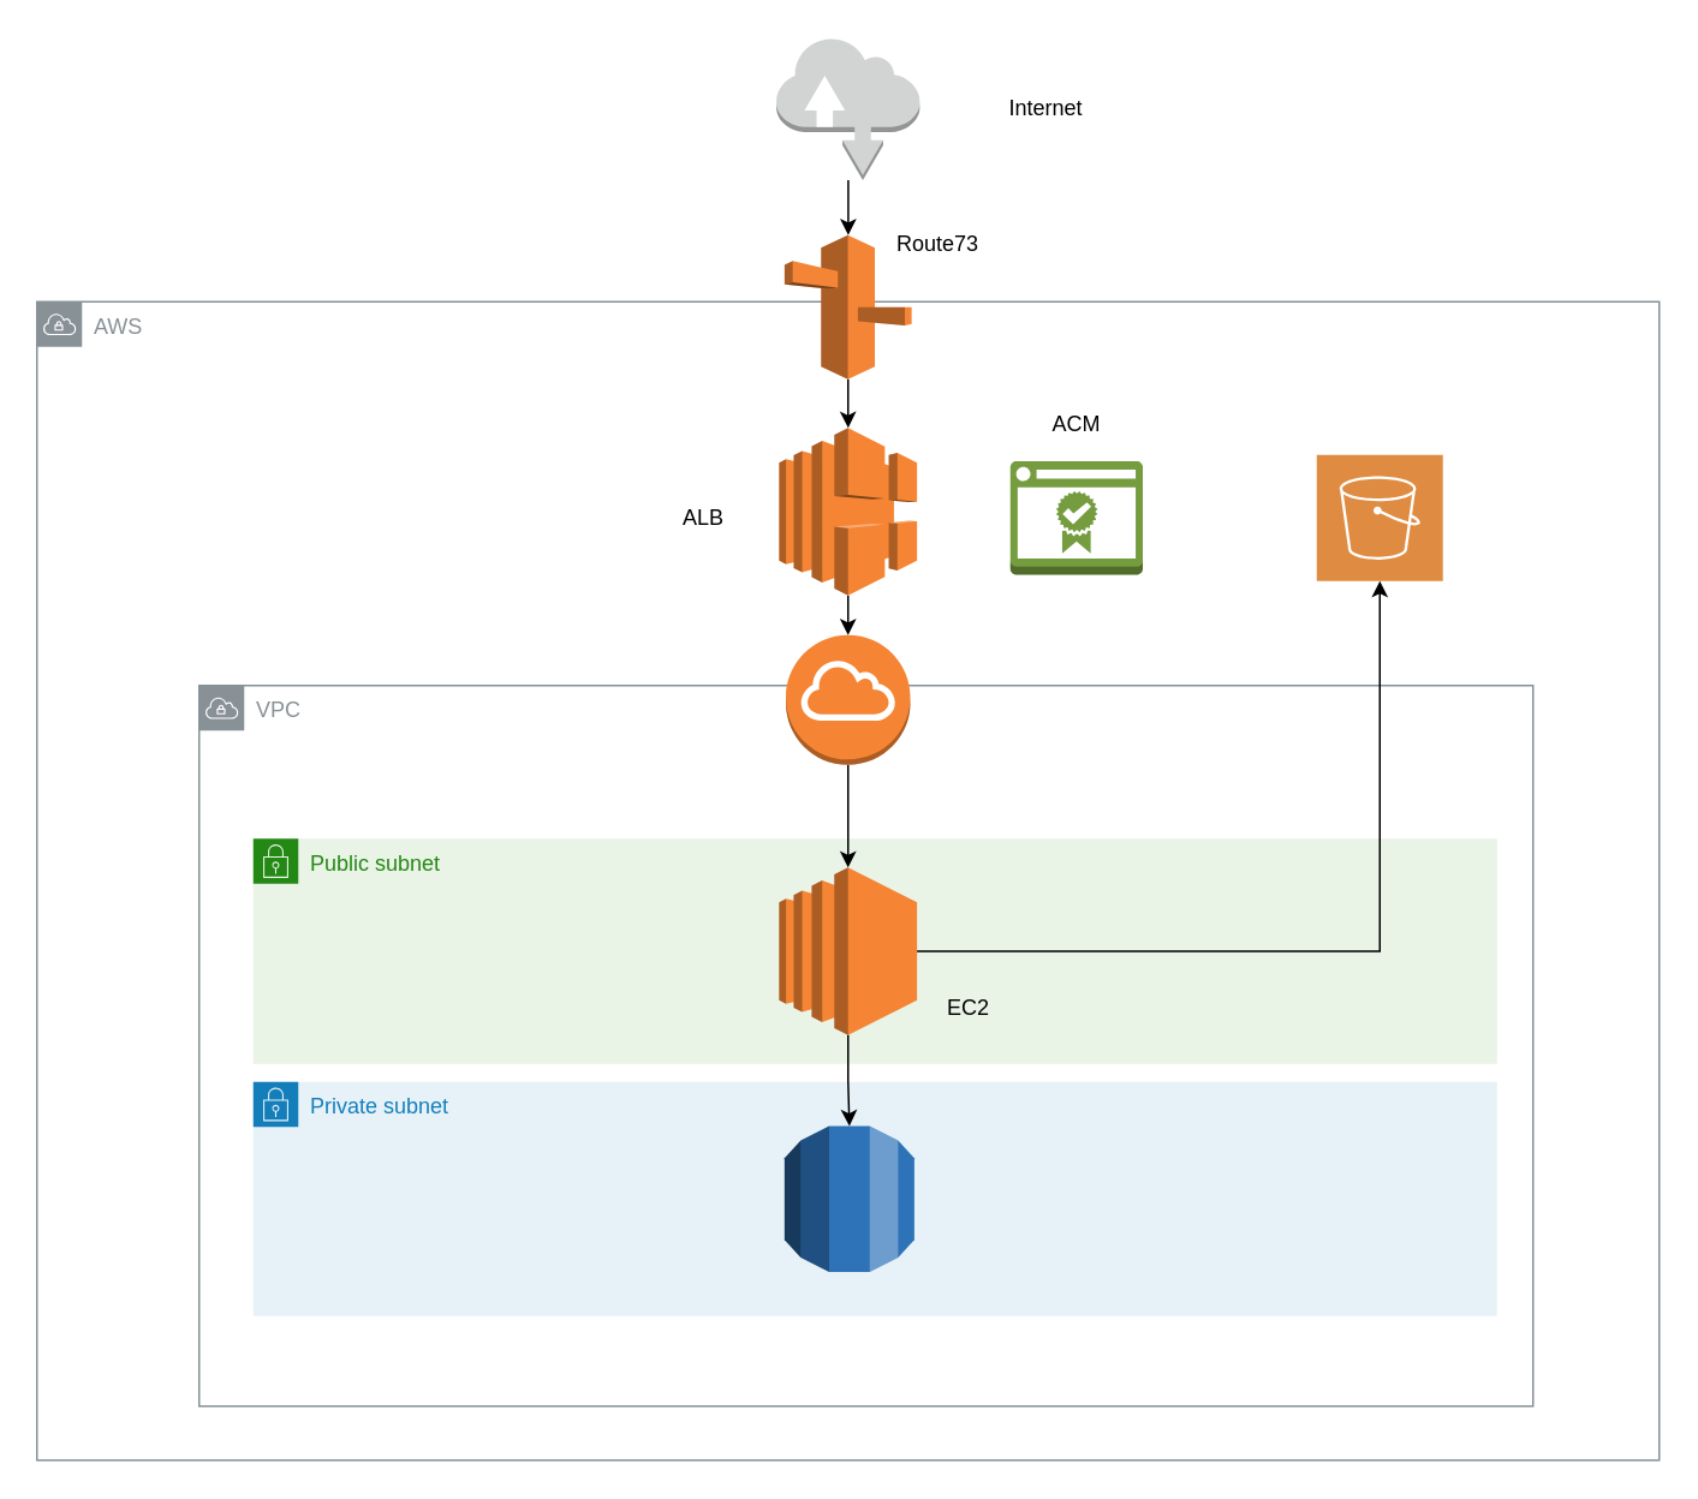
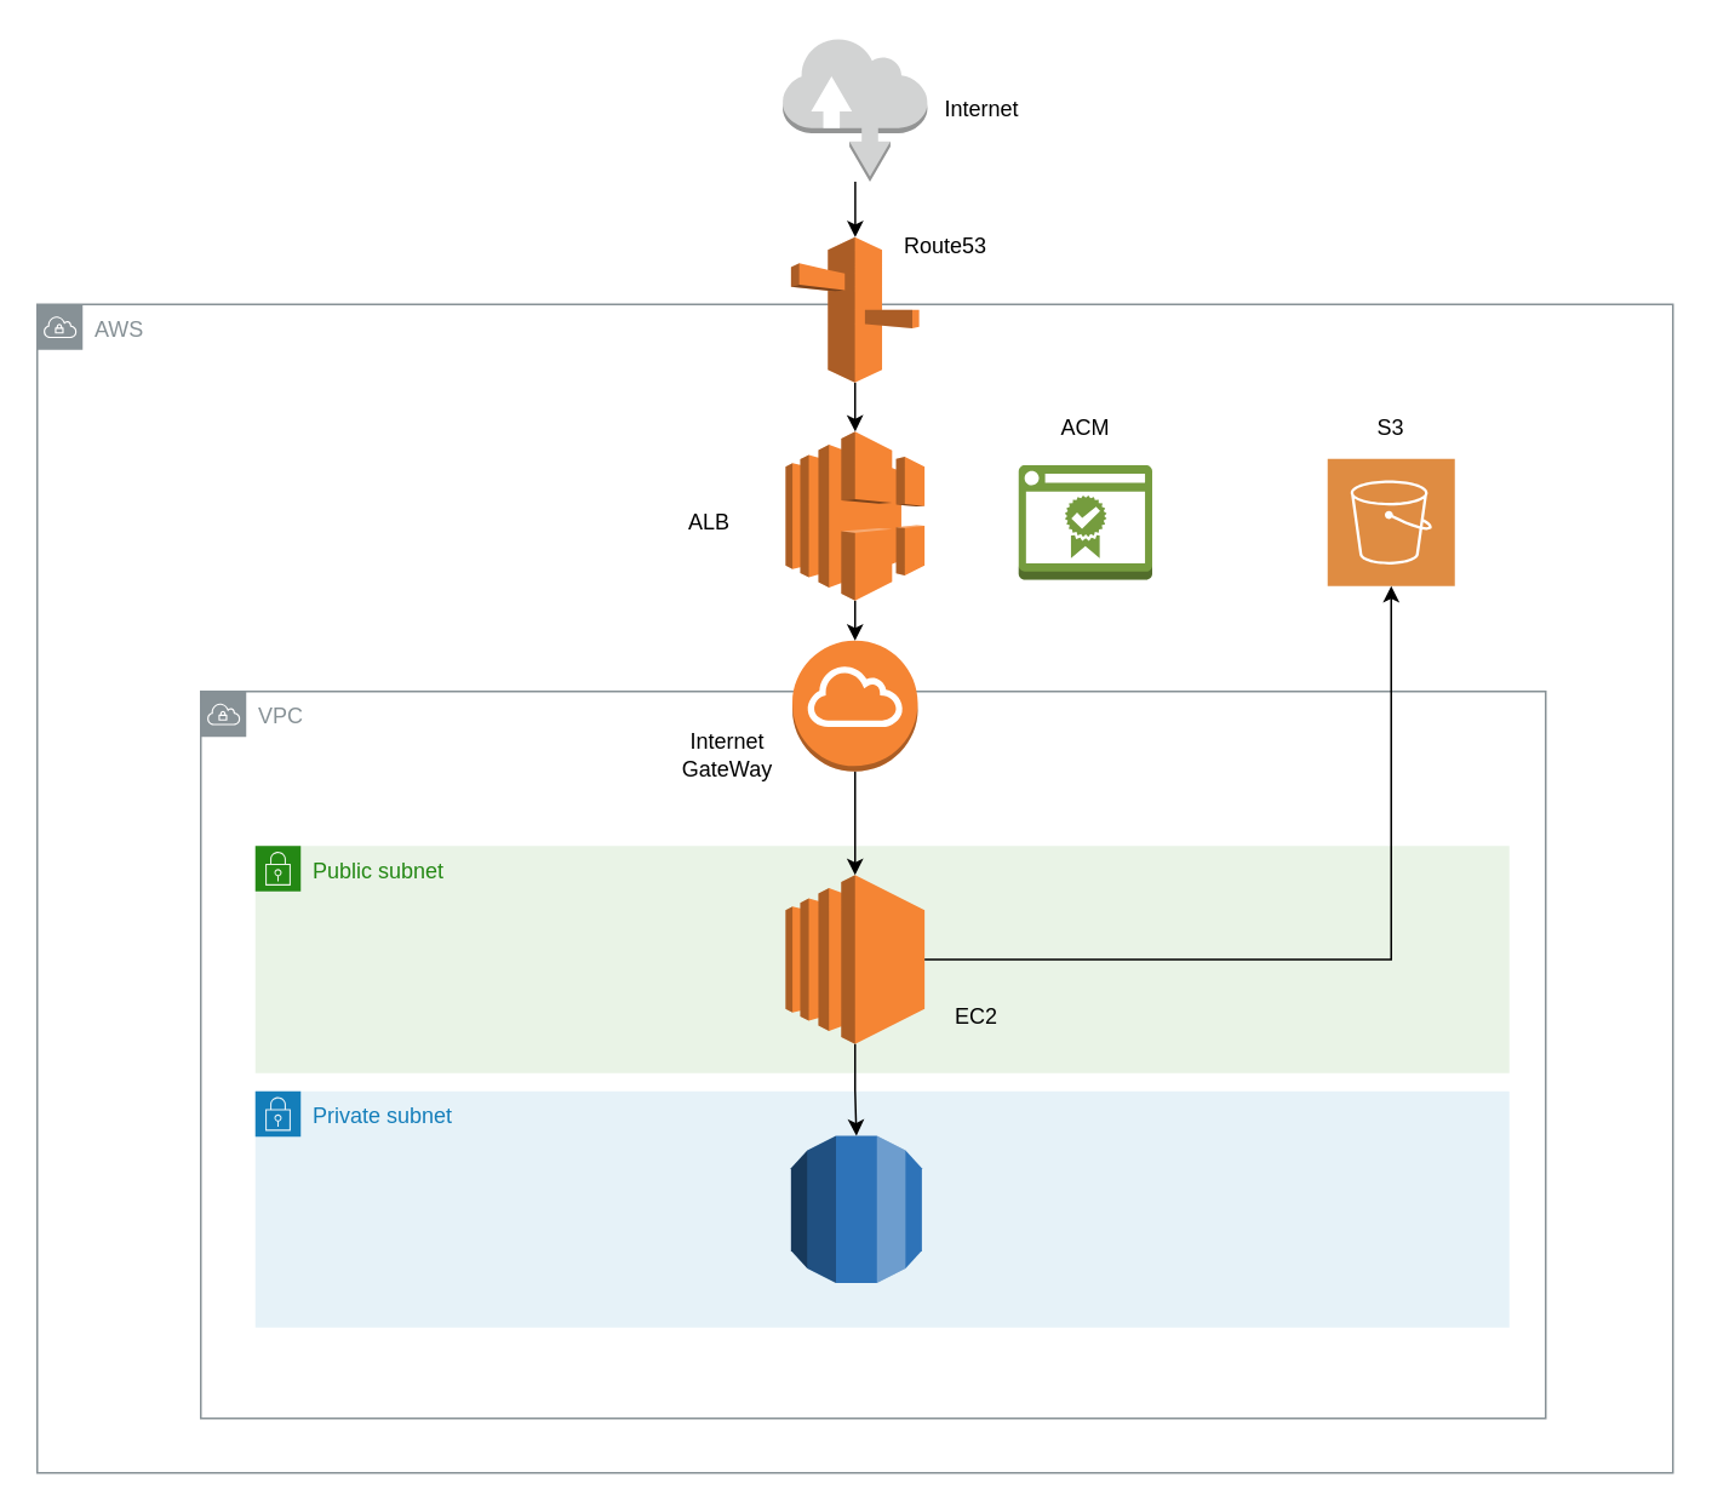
- <mxCell id="25" value="Internet" style="text;html=1;strokeColor=none;fillColor=none;align=center;verticalAlign=middle;whiteSpace=wrap;rounded=0;" vertex="1" parent="1"><mxGeometry x="549.75" y="44.75" width="60" height="30" as="geometry" /></mxCell>
+ <mxCell id="25" value="Internet" style="text;html=1;strokeColor=none;fillColor=none;align=center;verticalAlign=middle;whiteSpace=wrap;rounded=0;" vertex="1" parent="1"><mxGeometry x="509.75" y="44.75" width="60" height="30" as="geometry" /></mxCell>
- <mxCell id="22" value="Route73" style="text;html=1;strokeColor=none;fillColor=none;align=center;verticalAlign=middle;whiteSpace=wrap;rounded=0;" vertex="1" parent="1"><mxGeometry x="490" y="120" width="60" height="30" as="geometry" /></mxCell>
+ <mxCell id="22" value="Route53" style="text;html=1;strokeColor=none;fillColor=none;align=center;verticalAlign=middle;whiteSpace=wrap;rounded=0;" vertex="1" parent="1"><mxGeometry x="490" y="120" width="60" height="30" as="geometry" /></mxCell>
+ <mxCell id="24" value="S3" style="text;html=1;strokeColor=none;fillColor=none;align=center;verticalAlign=middle;whiteSpace=wrap;rounded=0;" vertex="1" parent="1"><mxGeometry x="735" y="220" width="60" height="30" as="geometry" /></mxCell>
+ <mxCell id="20" value="Internet GateWay" style="text;html=1;strokeColor=none;fillColor=none;align=center;verticalAlign=middle;whiteSpace=wrap;rounded=0;" vertex="1" parent="1"><mxGeometry x="370.25" y="400" width="60" height="30" as="geometry" /></mxCell>
